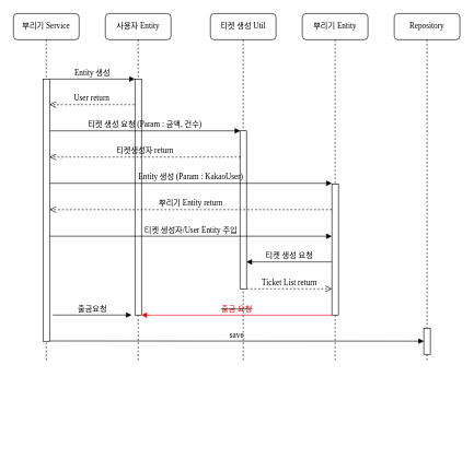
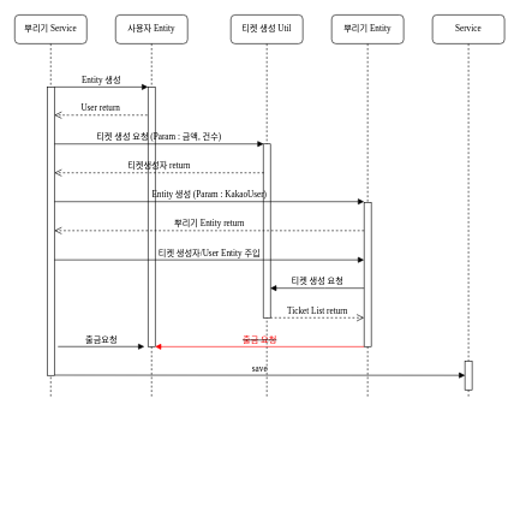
- <mxCell id="7" value="Repository" style="shape=umlLifeline;perimeter=lifelinePerimeter;whiteSpace=wrap;html=1;container=1;collapsible=0;recursiveResize=0;outlineConnect=0;rounded=1;shadow=0;comic=0;labelBackgroundColor=none;strokeWidth=1;fontFamily=Verdana;fontSize=12;align=center;" parent="1" vertex="1"><mxGeometry x="600" y="20" width="100" height="530" as="geometry" /></mxCell>
+ <mxCell id="7" value="Service" style="shape=umlLifeline;perimeter=lifelinePerimeter;whiteSpace=wrap;html=1;container=1;collapsible=0;recursiveResize=0;outlineConnect=0;rounded=1;shadow=0;comic=0;labelBackgroundColor=none;strokeWidth=1;fontFamily=Verdana;fontSize=12;align=center;" parent="1" vertex="1"><mxGeometry x="600" y="20" width="100" height="530" as="geometry" /></mxCell>
